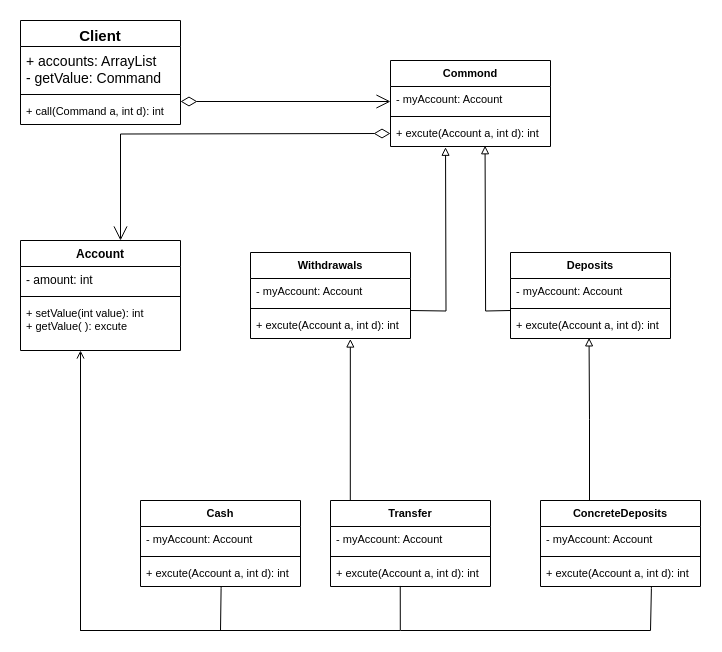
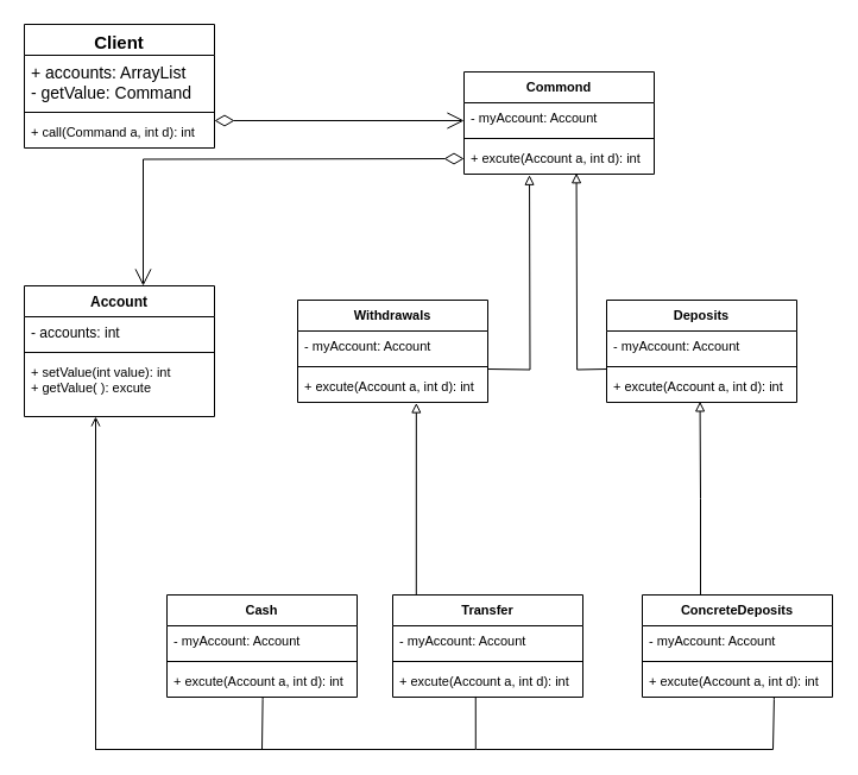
- <mxCell id="6" value="- amount: int" style="text;strokeColor=none;fillColor=none;align=left;verticalAlign=top;spacingLeft=4;spacingRight=4;overflow=hidden;rotatable=0;points=[[0,0.5],[1,0.5]];portConstraint=eastwest;" parent="5" vertex="1"><mxGeometry y="26" width="160" height="26" as="geometry" /></mxCell>
+ <mxCell id="6" value="- accounts: int" style="text;strokeColor=none;fillColor=none;align=left;verticalAlign=top;spacingLeft=4;spacingRight=4;overflow=hidden;rotatable=0;points=[[0,0.5],[1,0.5]];portConstraint=eastwest;" parent="5" vertex="1"><mxGeometry y="26" width="160" height="26" as="geometry" /></mxCell>
